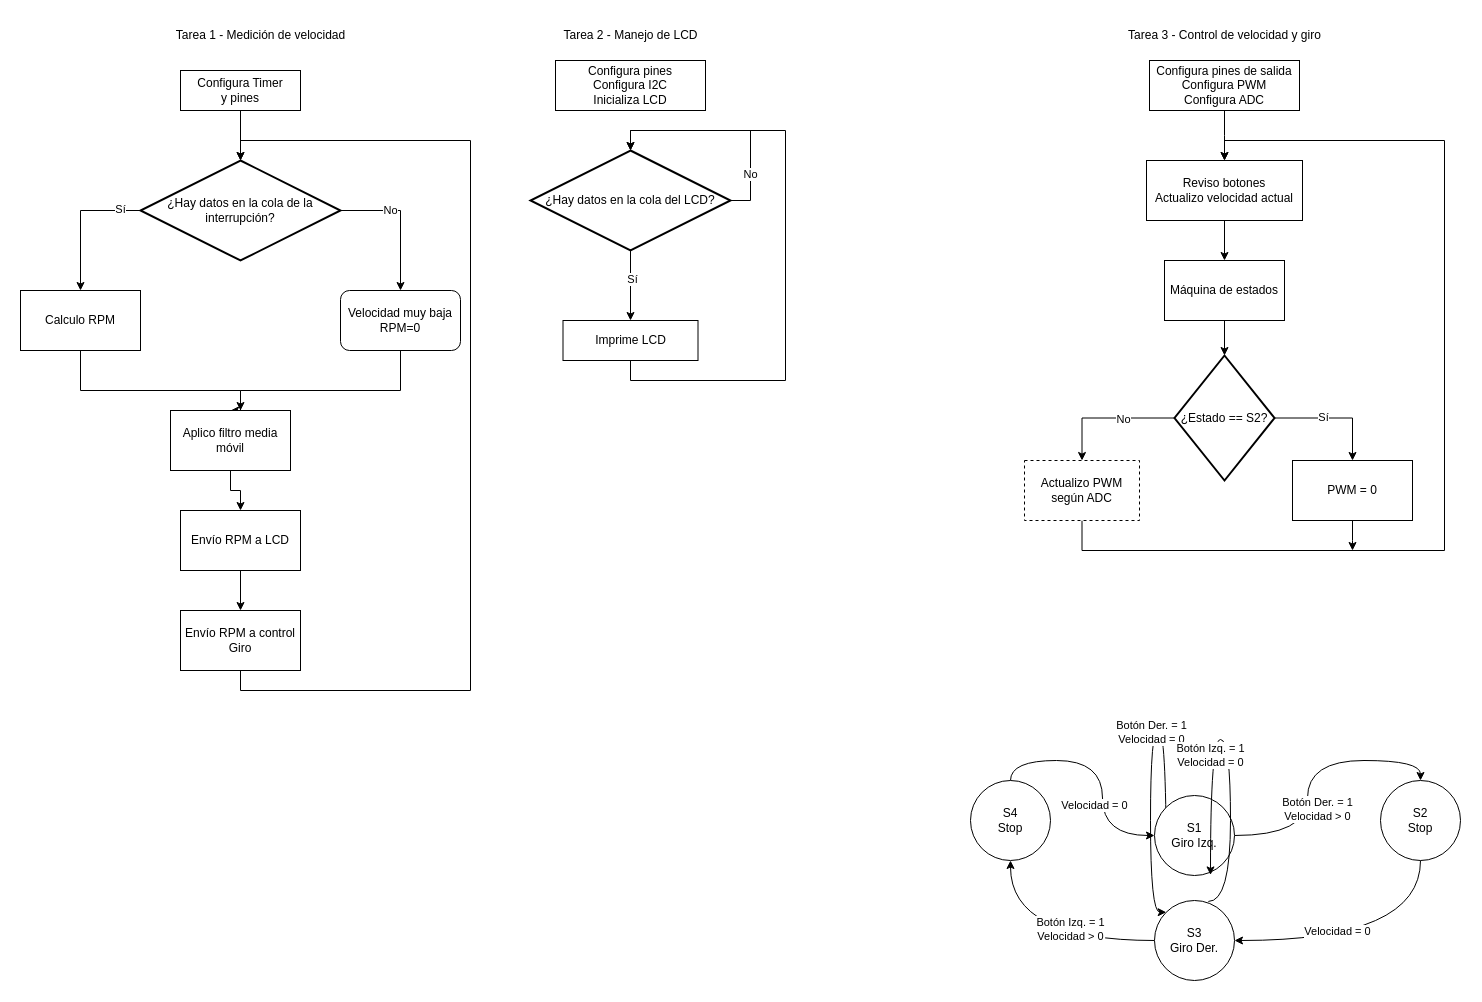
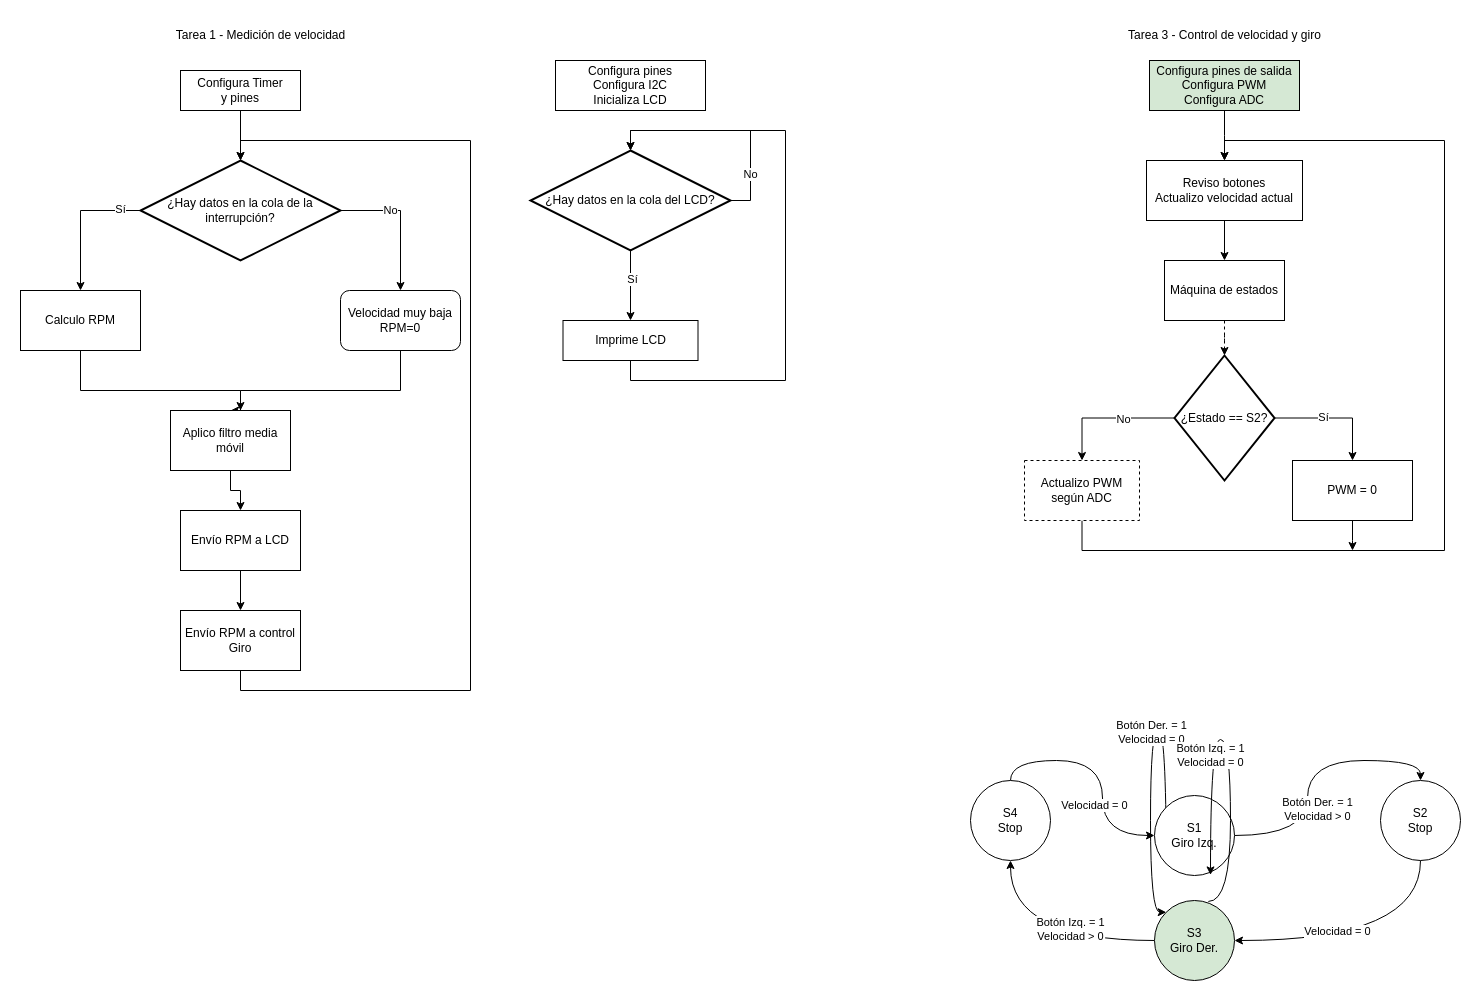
- <mxCell id="28" value="Tarea 2 - Manejo de LCD" style="text;html=1;align=center;verticalAlign=middle;resizable=0;points=[];autosize=1;strokeColor=none;fillColor=none;" vertex="1" parent="1"><mxGeometry x="550" y="20" width="160" height="30" as="geometry" /></mxCell>
- <mxCell id="30" value="Configura pines de salida&lt;br&gt;Configura PWM&lt;br&gt;Configura ADC" style="rounded=0;whiteSpace=wrap;html=1;" vertex="1" parent="1"><mxGeometry x="1149" y="60" width="150" height="50" as="geometry" /></mxCell>
+ <mxCell id="30" value="Configura pines de salida&lt;br&gt;Configura PWM&lt;br&gt;Configura ADC" style="rounded=0;whiteSpace=wrap;html=1;fillColor=#d5e8d4;" vertex="1" parent="1"><mxGeometry x="1149" y="60" width="150" height="50" as="geometry" /></mxCell>
- <mxCell id="31" style="edgeStyle=orthogonalEdgeStyle;rounded=0;orthogonalLoop=1;jettySize=auto;html=1;entryX=0.5;entryY=0;entryDx=0;entryDy=0;entryPerimeter=0;" edge="1" parent="1" source="32" target="37"><mxGeometry relative="1" as="geometry" /></mxCell>
+ <mxCell id="31" style="edgeStyle=orthogonalEdgeStyle;rounded=0;orthogonalLoop=1;jettySize=auto;html=1;entryX=0.5;entryY=0;entryDx=0;entryDy=0;entryPerimeter=0;dashed=1;" edge="1" parent="1" source="32" target="37"><mxGeometry relative="1" as="geometry" /></mxCell>
- <mxCell id="57" value="S3&lt;br&gt;Giro Der." style="ellipse;whiteSpace=wrap;html=1;aspect=fixed;" vertex="1" parent="1"><mxGeometry x="1154" y="900" width="80" height="80" as="geometry" /></mxCell>
+ <mxCell id="57" value="S3&lt;br&gt;Giro Der." style="ellipse;whiteSpace=wrap;html=1;aspect=fixed;fillColor=#d5e8d4;" vertex="1" parent="1"><mxGeometry x="1154" y="900" width="80" height="80" as="geometry" /></mxCell>
